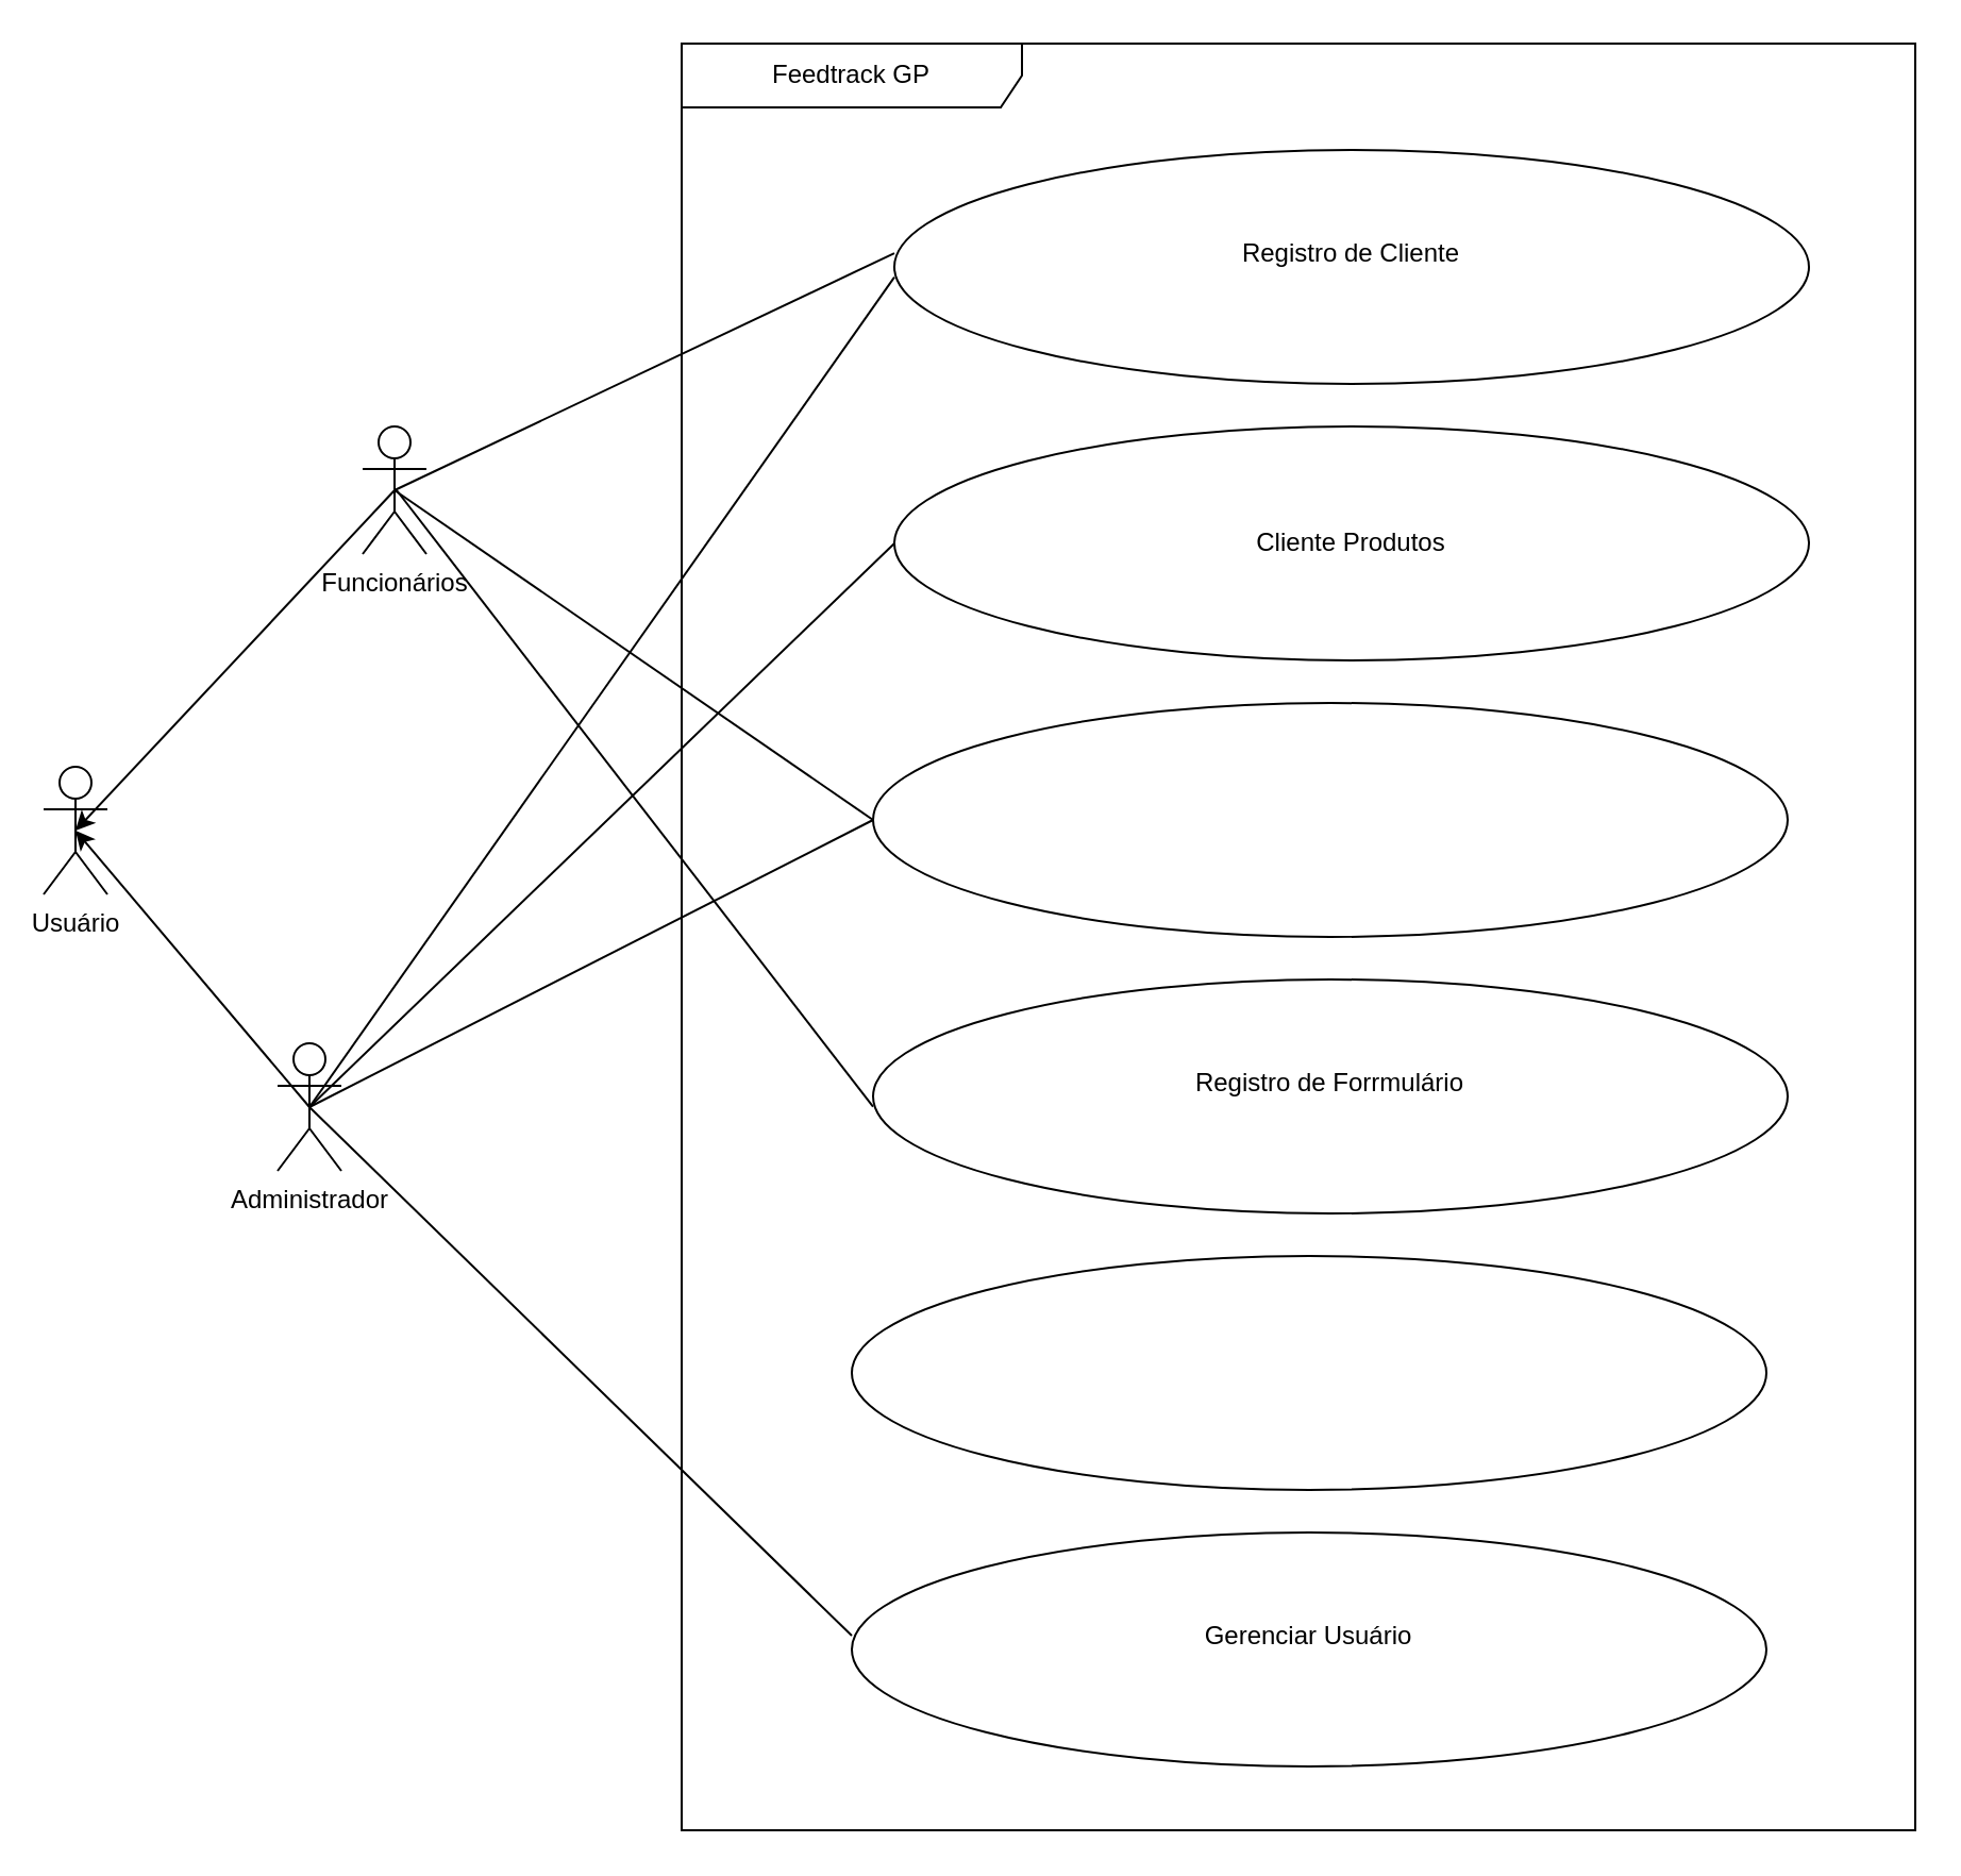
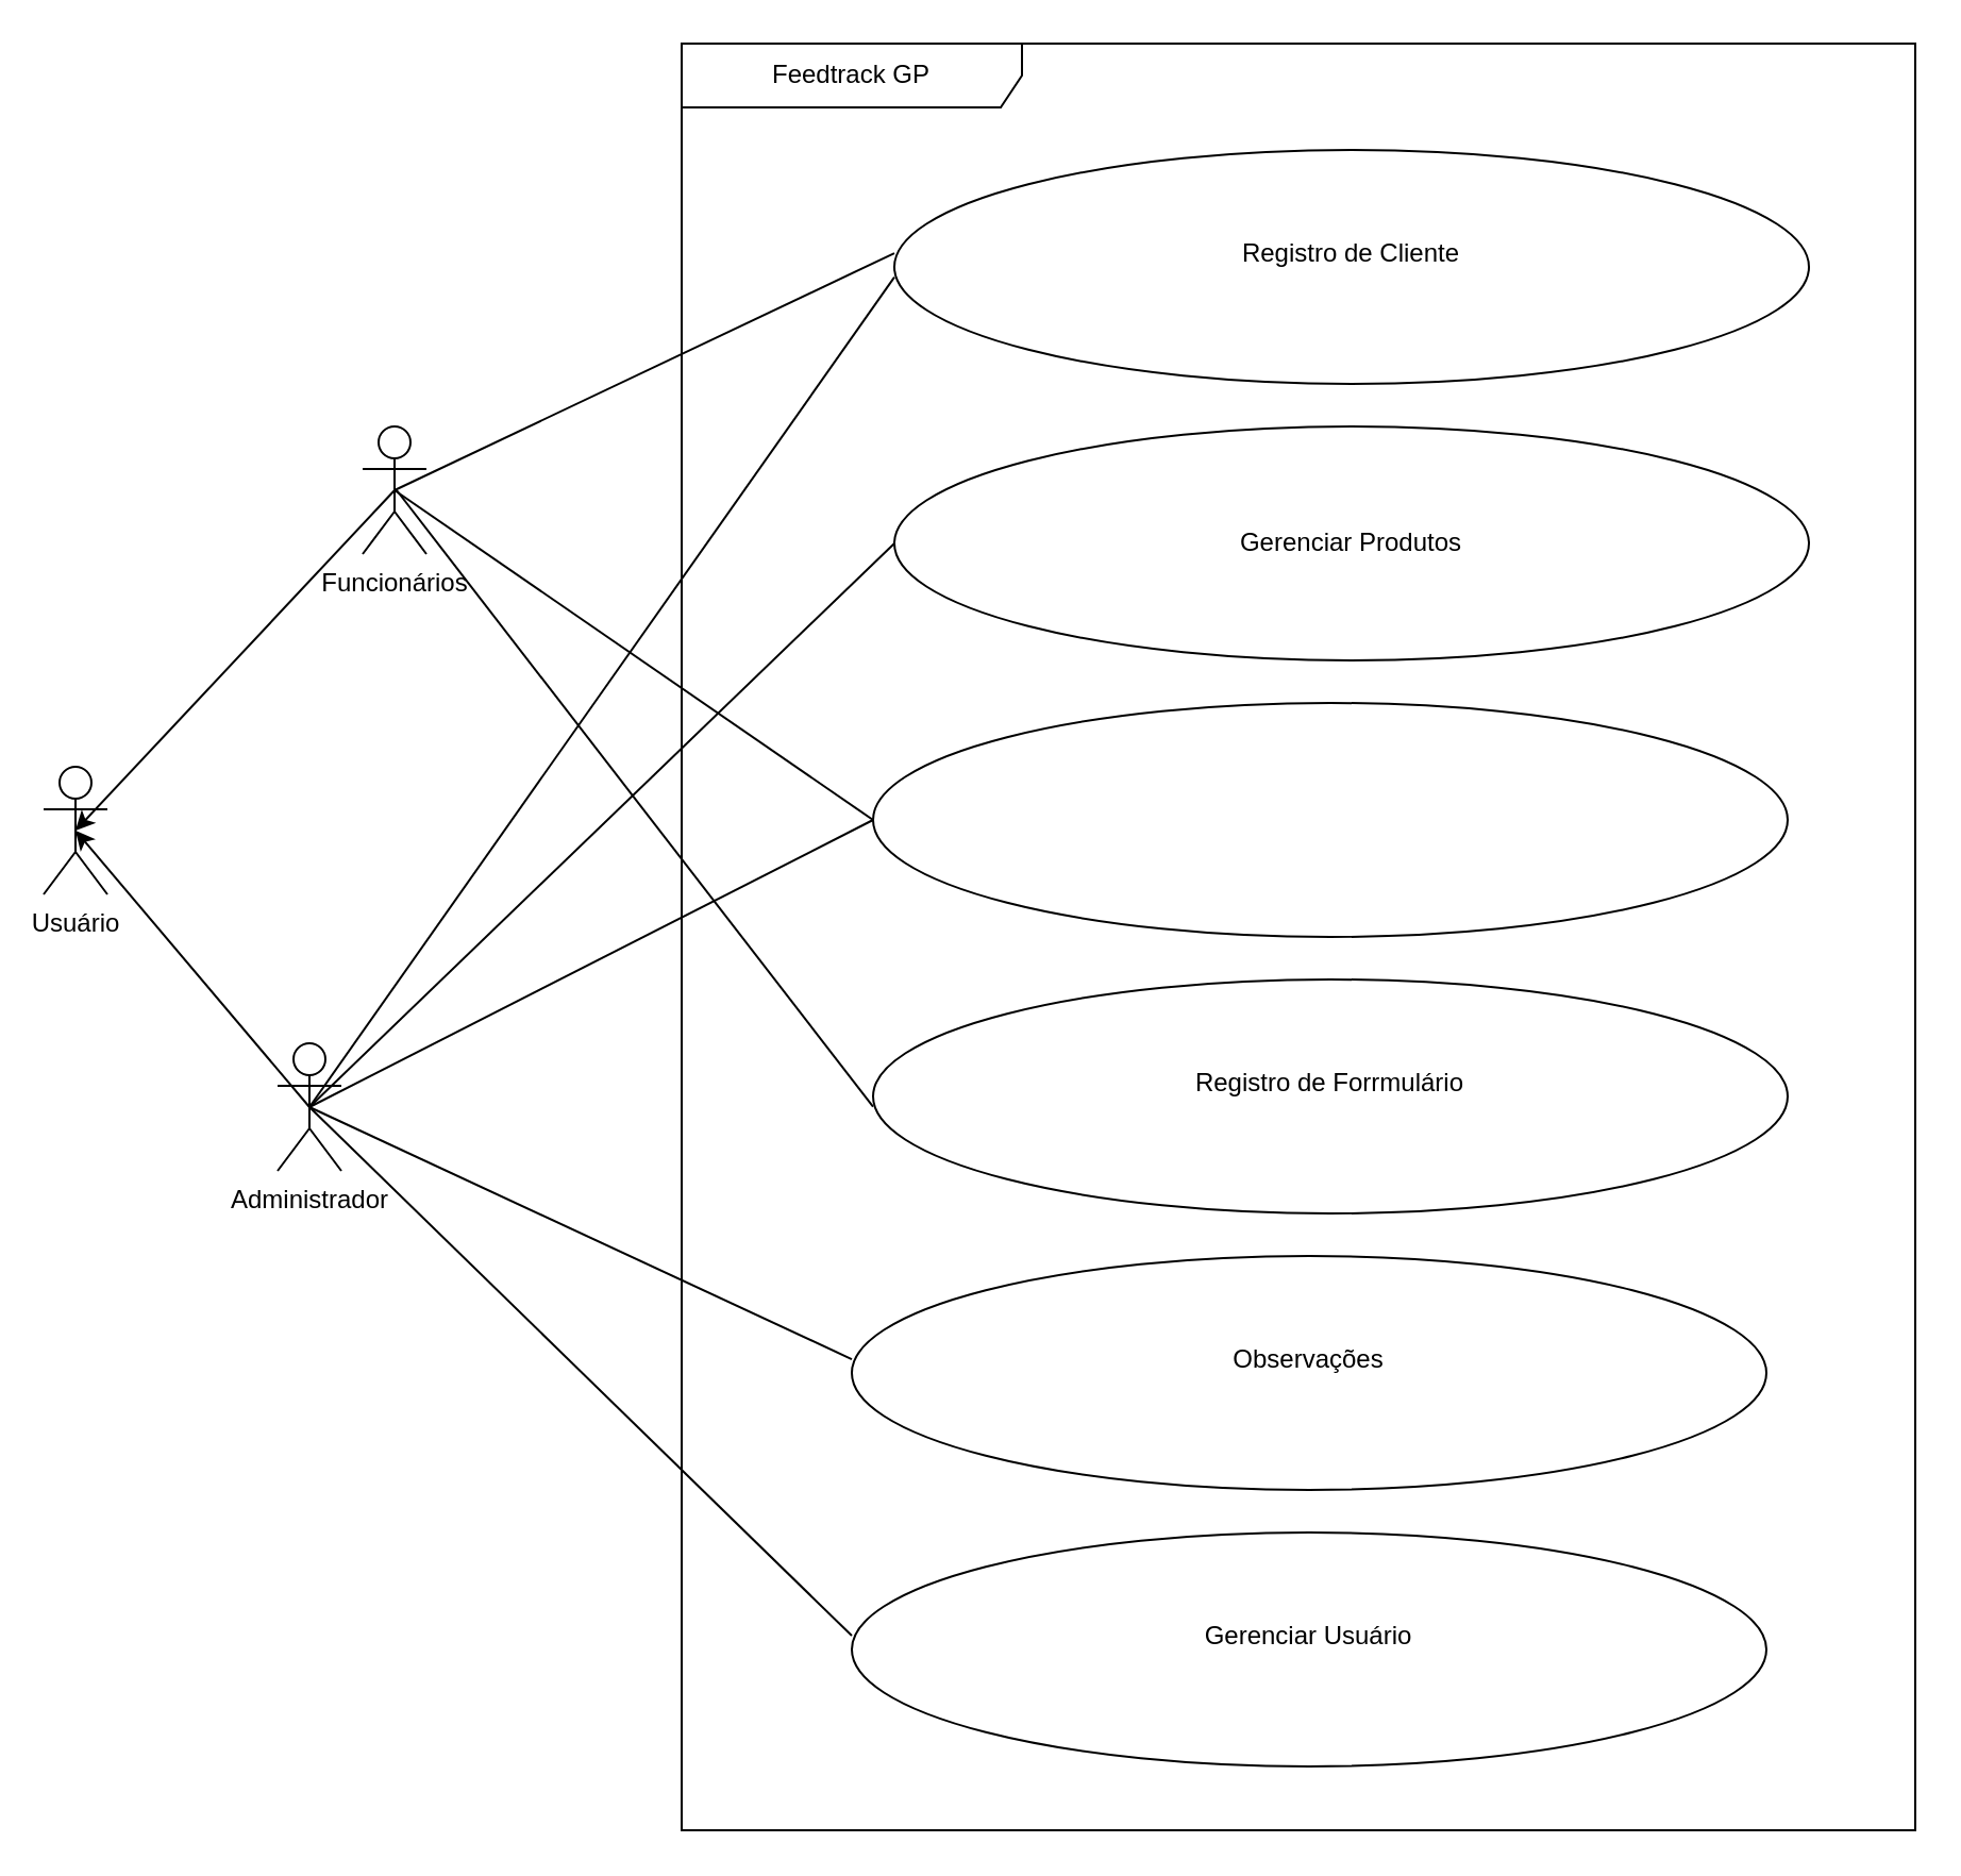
- <mxCell id="4" value="Cliente Produtos" style="html=1;strokeColor=none;fillColor=none;align=center;verticalAlign=middle;rotatable=0;whiteSpace=wrap;" parent="3" vertex="1"><mxGeometry y="32.352" width="430" height="45.294" as="geometry" /></mxCell>
+ <mxCell id="4" value="Gerenciar Produtos" style="html=1;strokeColor=none;fillColor=none;align=center;verticalAlign=middle;rotatable=0;whiteSpace=wrap;" parent="3" vertex="1"><mxGeometry y="32.352" width="430" height="45.294" as="geometry" /></mxCell>
+ <mxCell id="26" style="edgeStyle=none;html=1;entryX=0.5;entryY=0.5;entryDx=0;entryDy=0;entryPerimeter=0;exitX=0;exitY=0.5;exitDx=0;exitDy=0;endArrow=none;endFill=0;" parent="1" source="11" target="14" edge="1"><mxGeometry relative="1" as="geometry" /></mxCell>
+ <mxCell id="11" value="Observações" style="html=1;strokeColor=none;fillColor=none;align=center;verticalAlign=middle;rotatable=0;whiteSpace=wrap;" parent="10" vertex="1"><mxGeometry y="25.882" width="430" height="45.294" as="geometry" /></mxCell>
